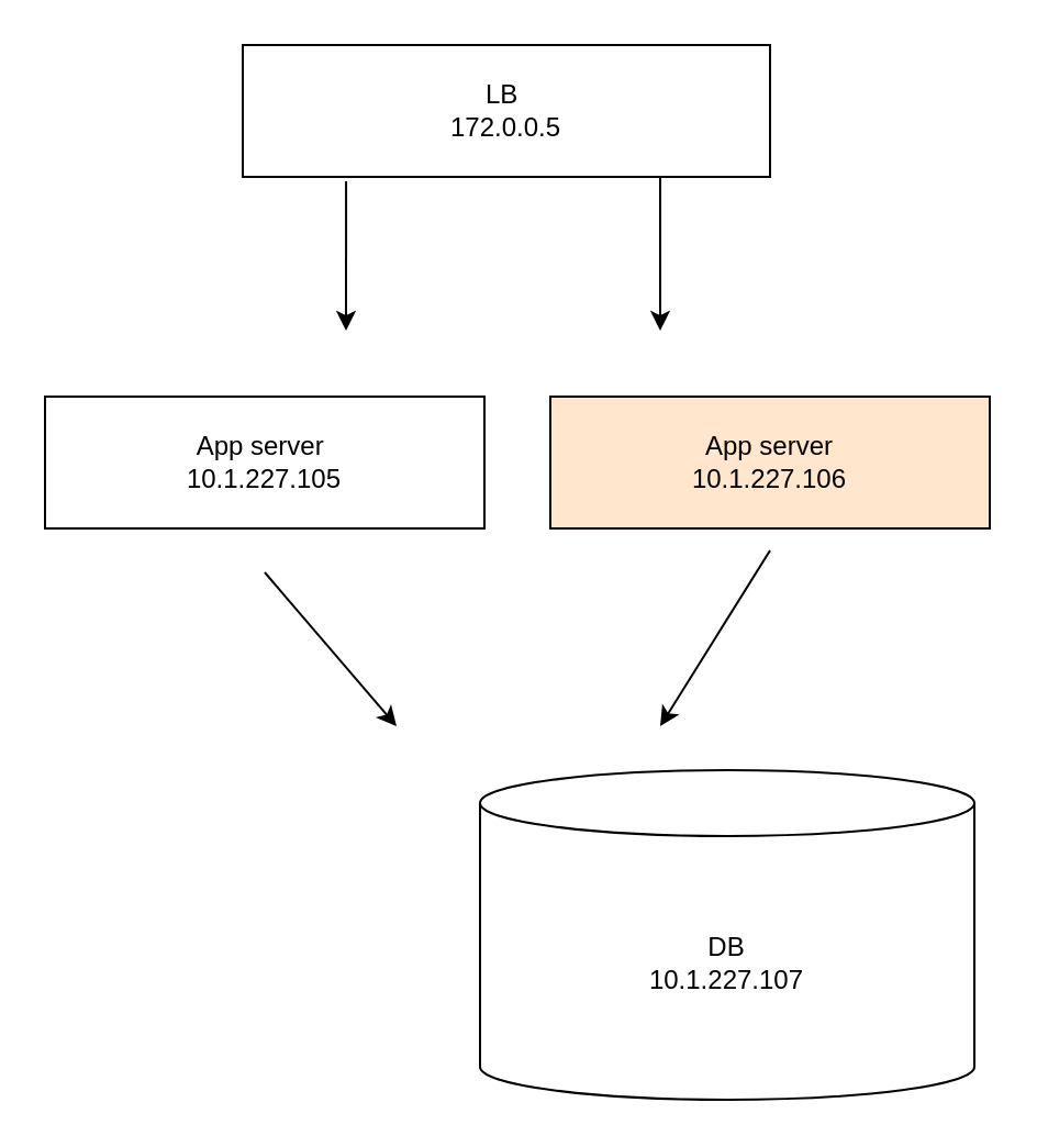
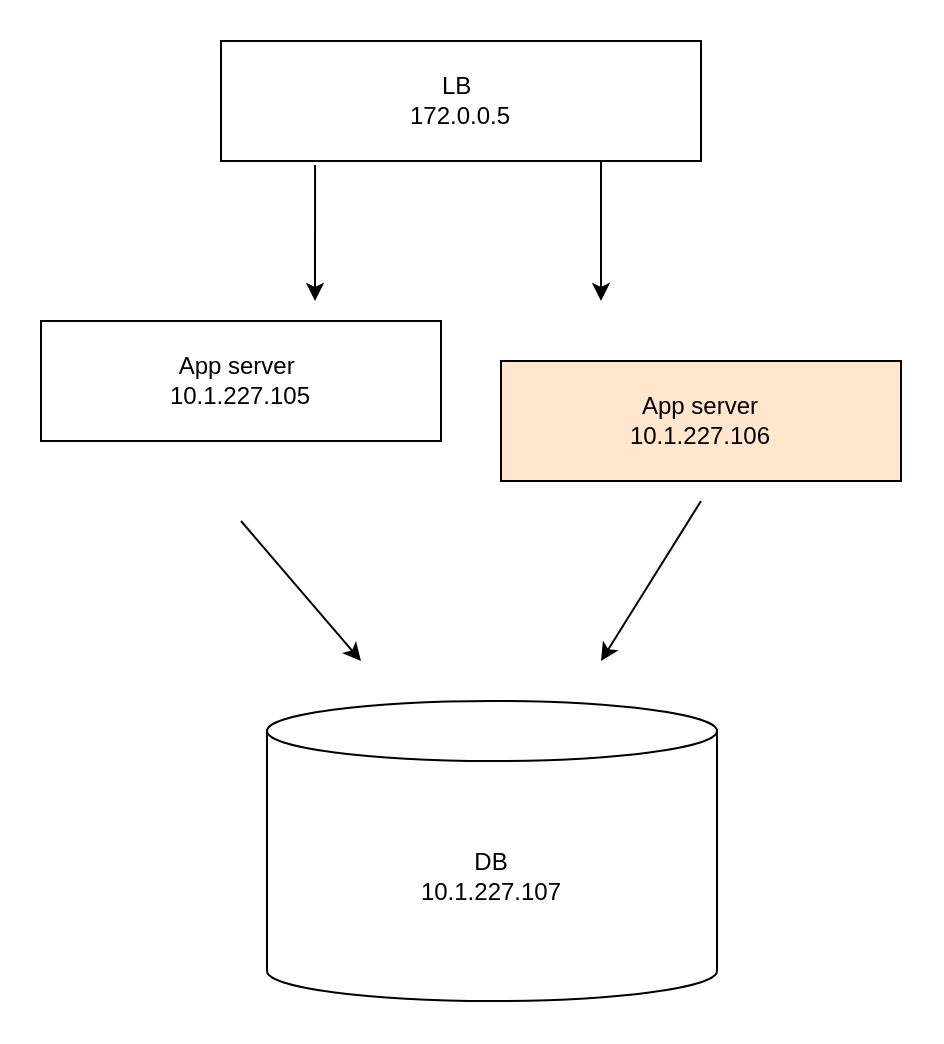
- <mxCell id="3" value="App server&amp;nbsp;&lt;br&gt;10.1.227.105" style="rounded=0;whiteSpace=wrap;html=1;" vertex="1" parent="1"><mxGeometry x="20" y="180" width="200" height="60" as="geometry" /></mxCell>
+ <mxCell id="3" value="App server&amp;nbsp;&lt;br&gt;10.1.227.105" style="rounded=0;whiteSpace=wrap;html=1;" vertex="1" parent="1"><mxGeometry x="20" y="160" width="200" height="60" as="geometry" /></mxCell>
- <mxCell id="5" value="DB&lt;br&gt;10.1.227.107" style="shape=cylinder3;whiteSpace=wrap;html=1;boundedLbl=1;backgroundOutline=1;size=15;" vertex="1" parent="1"><mxGeometry x="218" y="350" width="225" height="150" as="geometry" /></mxCell>
+ <mxCell id="5" value="DB&lt;br&gt;10.1.227.107" style="shape=cylinder3;whiteSpace=wrap;html=1;boundedLbl=1;backgroundOutline=1;size=15;" vertex="1" parent="1"><mxGeometry x="133" y="350" width="225" height="150" as="geometry" /></mxCell>
